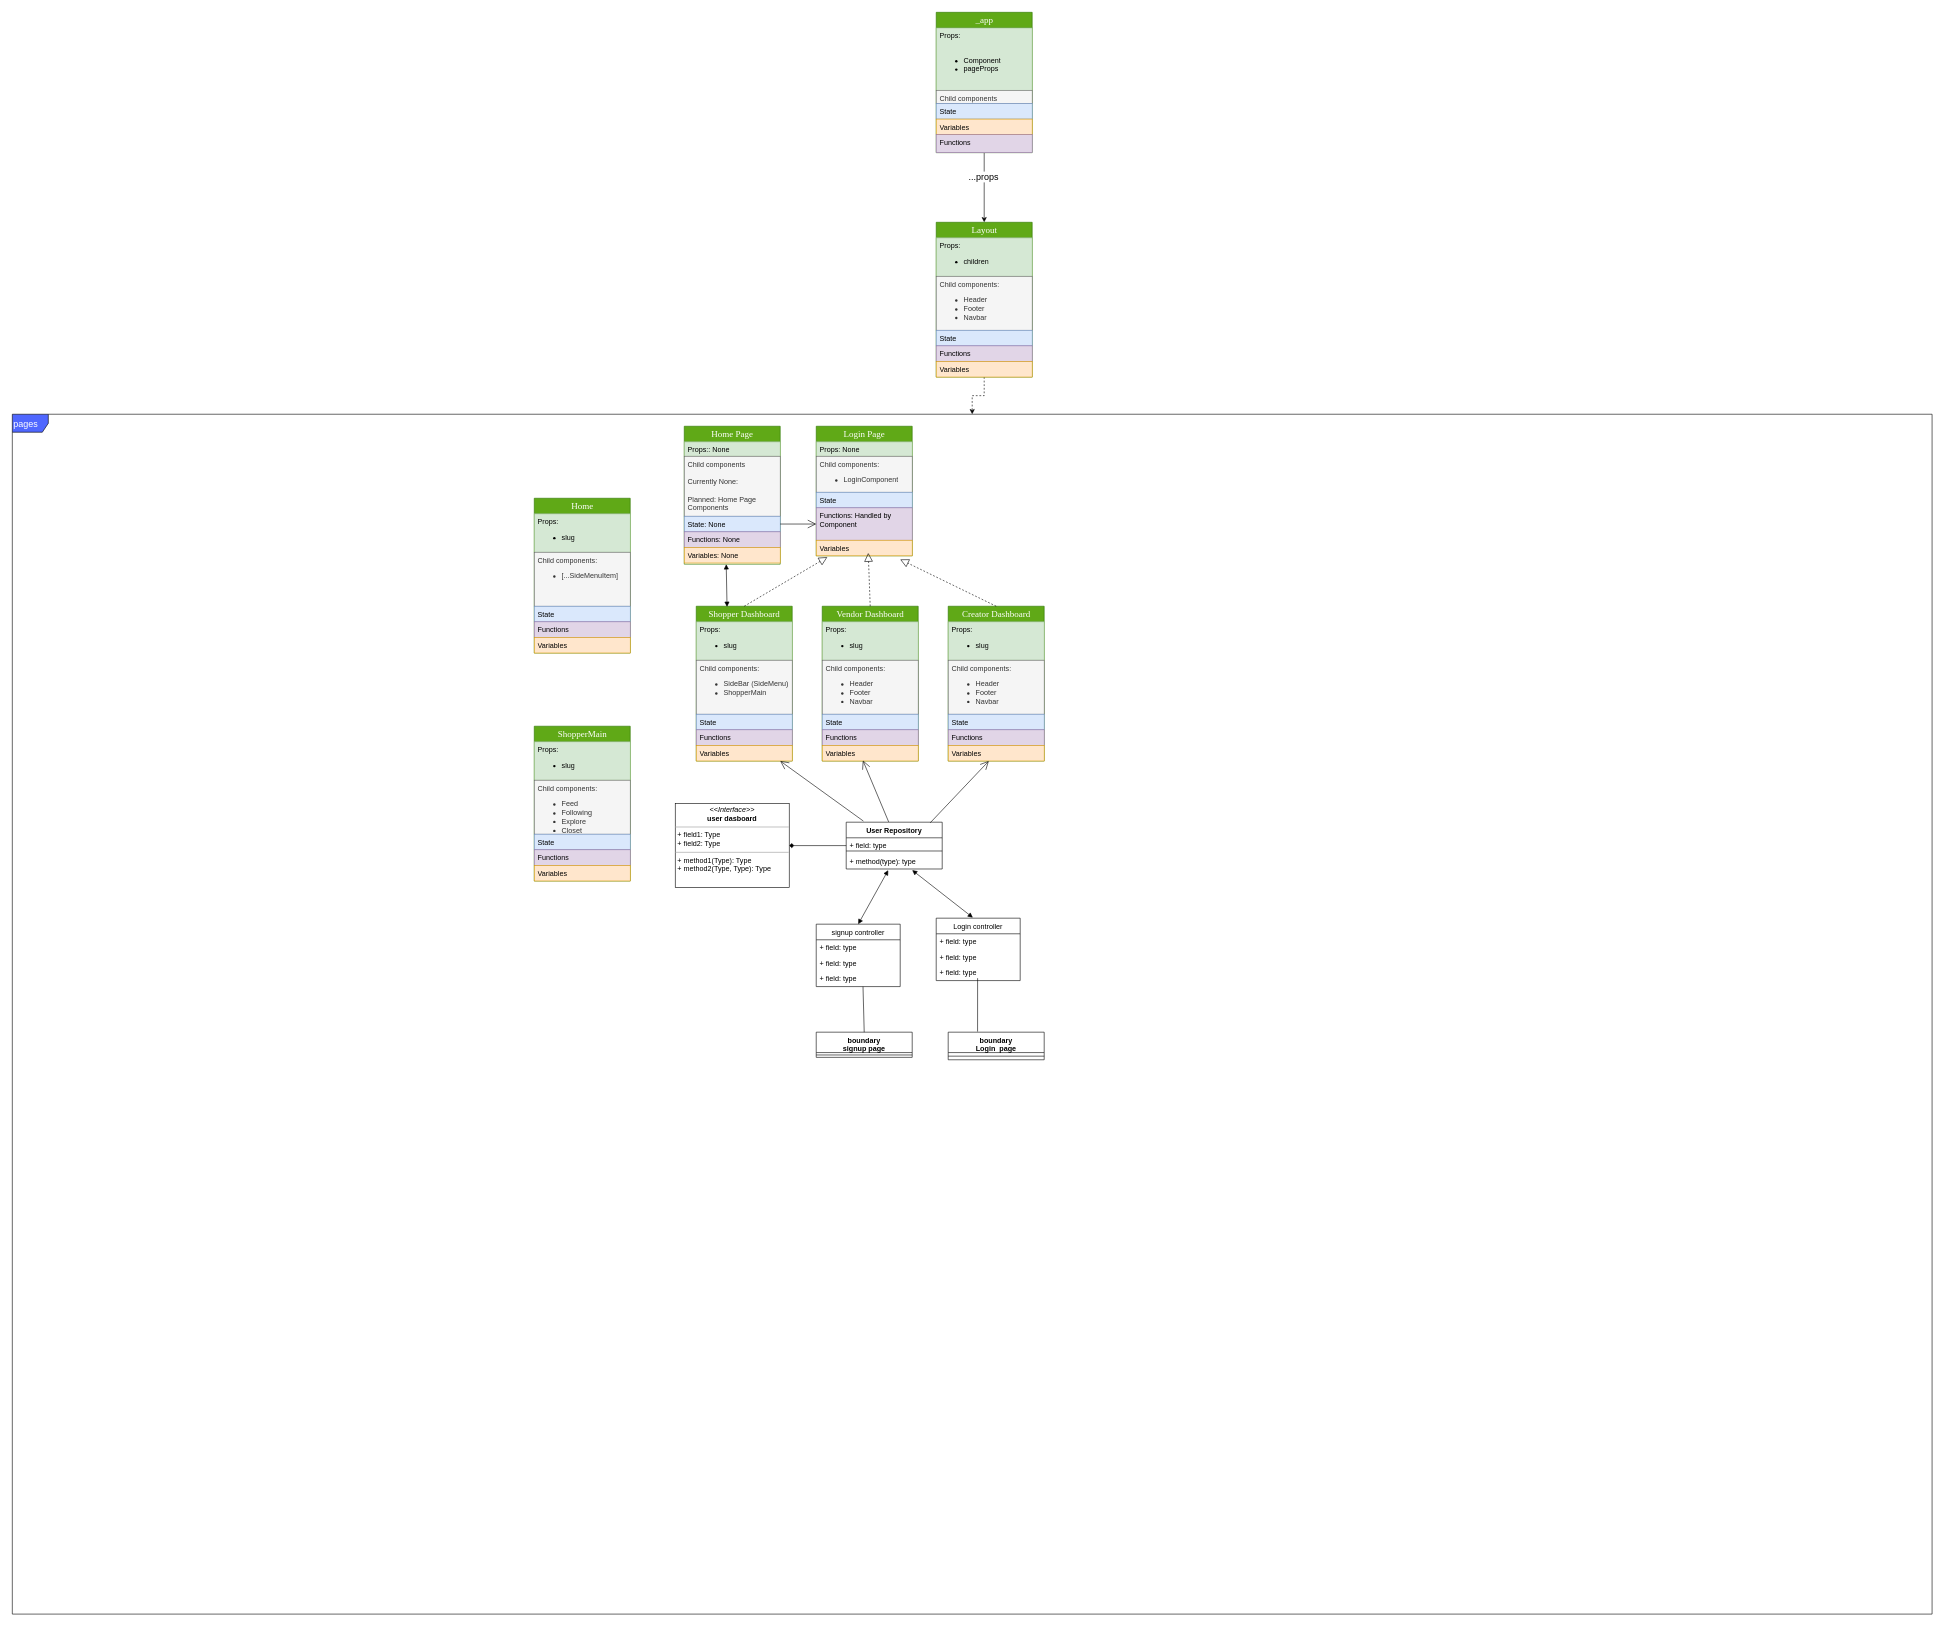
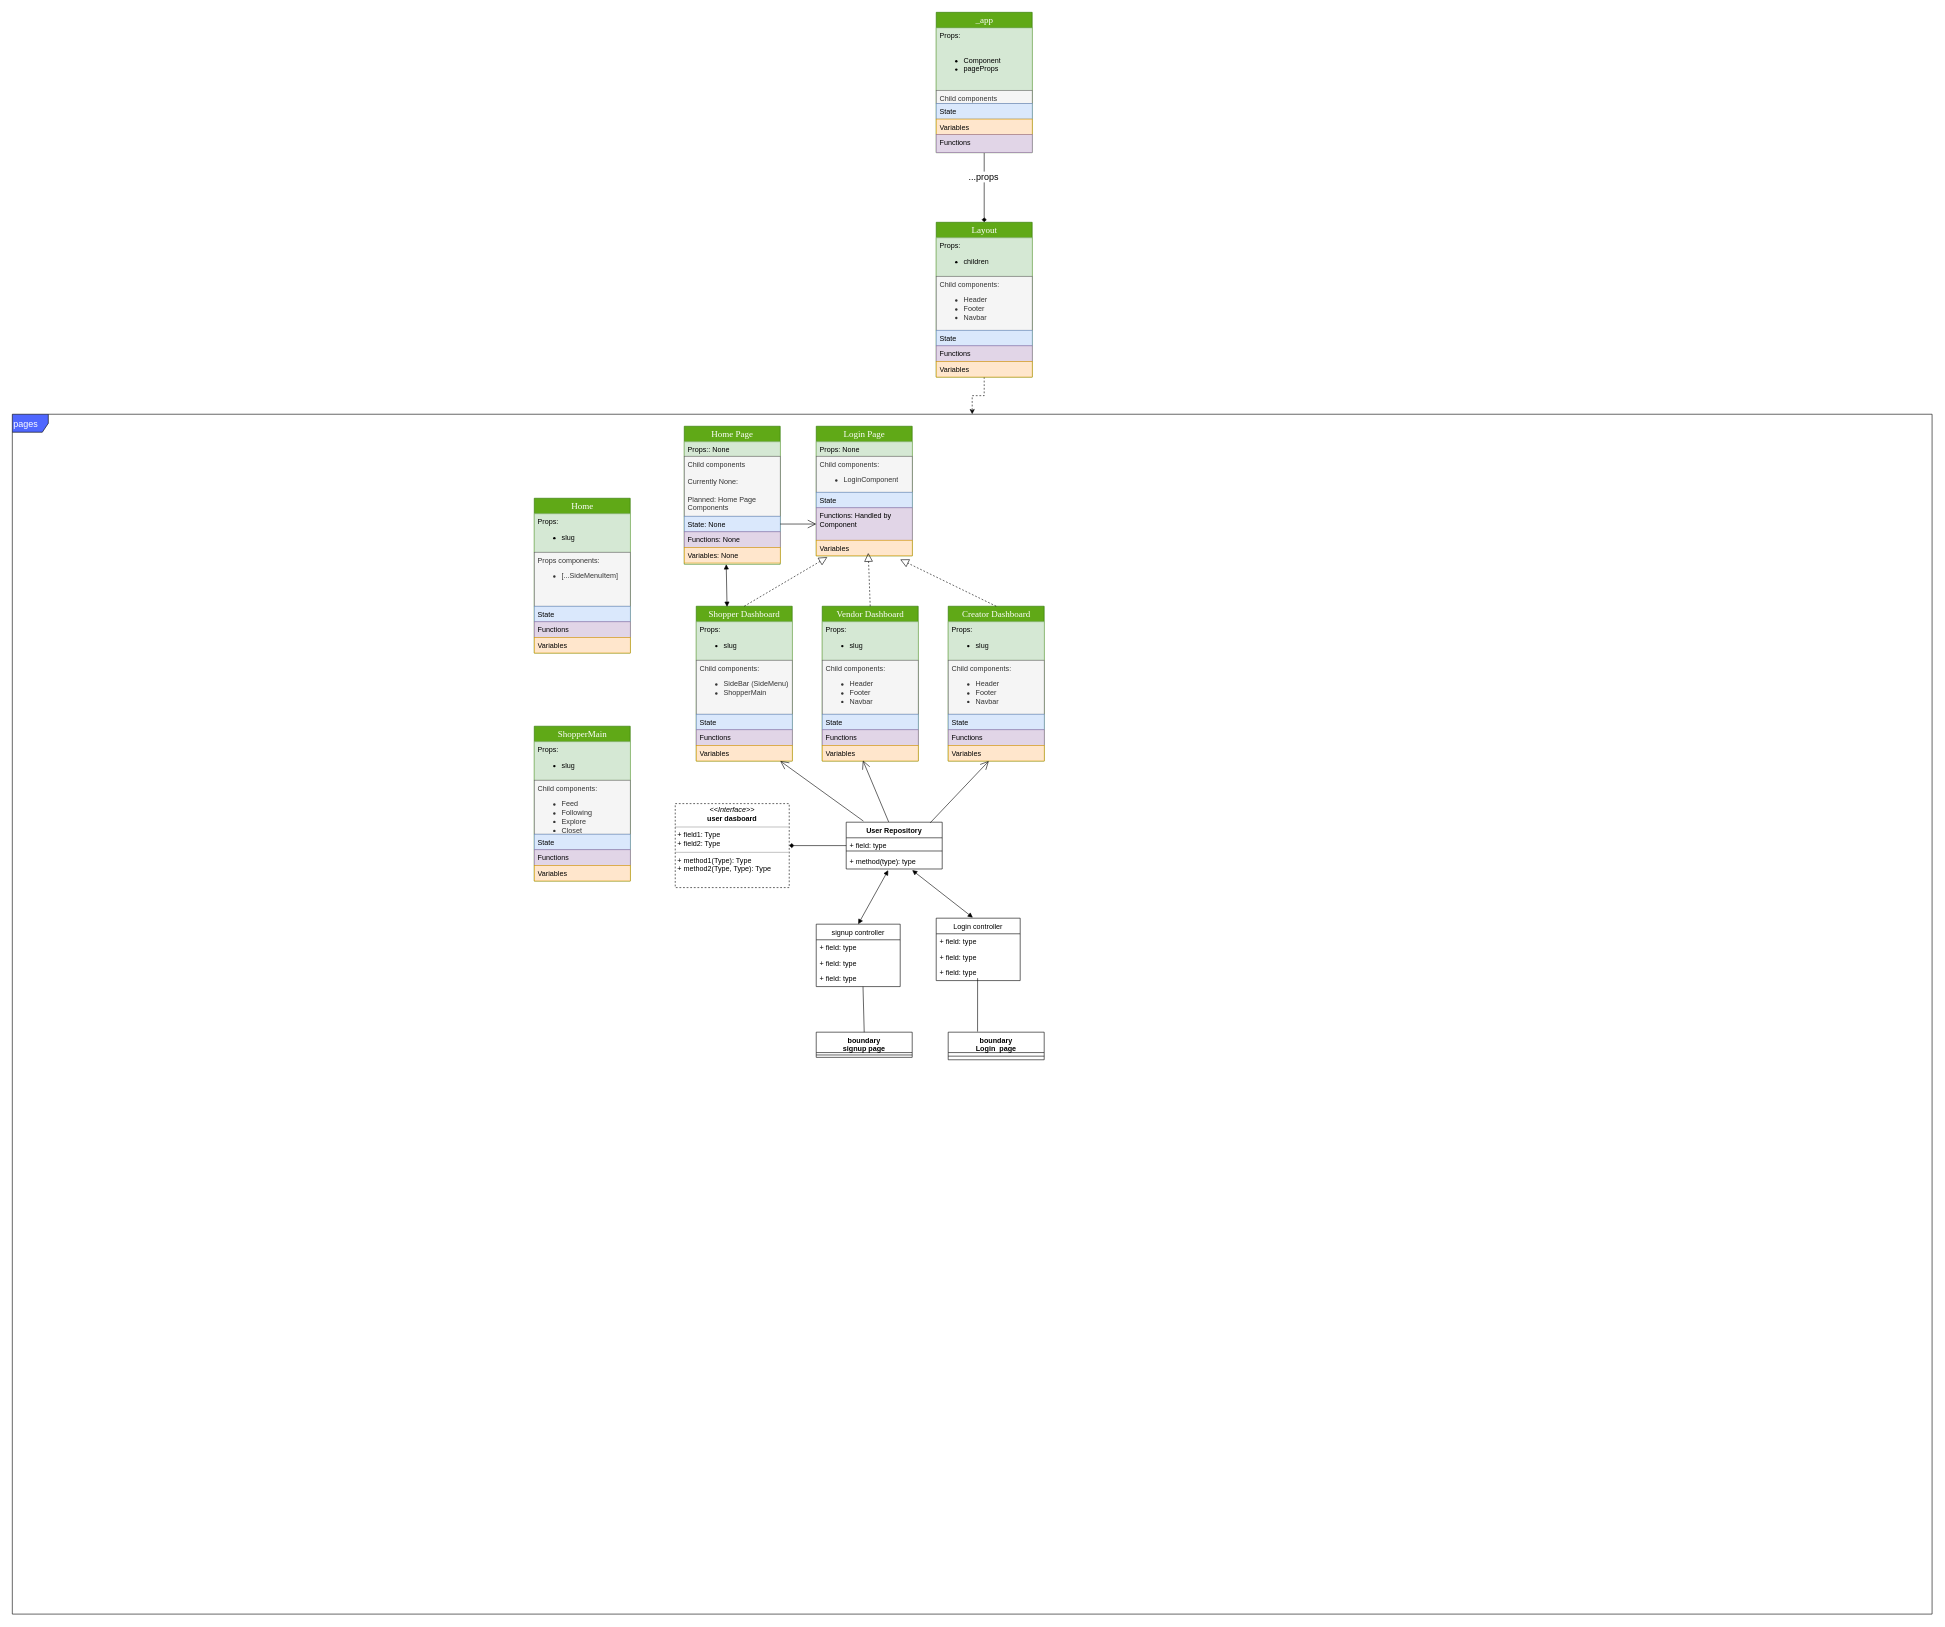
- <mxCell id="3" style="edgeStyle=orthogonalEdgeStyle;rounded=0;orthogonalLoop=1;jettySize=auto;html=1;entryX=0.5;entryY=0;entryDx=0;entryDy=0;fontSize=15;" parent="1" source="5" target="12" edge="1"><mxGeometry relative="1" as="geometry" /></mxCell>
+ <mxCell id="3" style="edgeStyle=orthogonalEdgeStyle;rounded=0;orthogonalLoop=1;jettySize=auto;html=1;entryX=0.5;entryY=0;entryDx=0;entryDy=0;fontSize=15;endArrow=diamond;" parent="1" source="5" target="12" edge="1"><mxGeometry relative="1" as="geometry" /></mxCell>
- <mxCell id="79" value="Child components:&lt;br&gt;&lt;ul&gt;&lt;li&gt;[...SideMenuItem]&lt;/li&gt;&lt;/ul&gt;" style="text;html=1;strokeColor=#666666;align=left;verticalAlign=top;spacingLeft=4;spacingRight=4;whiteSpace=wrap;overflow=hidden;rotatable=0;points=[[0,0.5],[1,0.5]];portConstraint=eastwest;sketch=0;rounded=0;fillColor=#f5f5f5;fontColor=#333333;" vertex="1" parent="77"><mxGeometry y="90" width="160" height="90" as="geometry" /></mxCell>
+ <mxCell id="79" value="Props components:&lt;br&gt;&lt;ul&gt;&lt;li&gt;[...SideMenuItem]&lt;/li&gt;&lt;/ul&gt;" style="text;html=1;strokeColor=#666666;align=left;verticalAlign=top;spacingLeft=4;spacingRight=4;whiteSpace=wrap;overflow=hidden;rotatable=0;points=[[0,0.5],[1,0.5]];portConstraint=eastwest;sketch=0;rounded=0;fillColor=#f5f5f5;fontColor=#333333;" vertex="1" parent="77"><mxGeometry y="90" width="160" height="90" as="geometry" /></mxCell>
- <mxCell id="60" value="&lt;p style=&quot;margin: 0px ; margin-top: 4px ; text-align: center&quot;&gt;&lt;i&gt;&amp;lt;&amp;lt;Interface&amp;gt;&amp;gt;&lt;/i&gt;&lt;br&gt;&lt;b&gt;user dasboard&lt;/b&gt;&lt;/p&gt;&lt;hr size=&quot;1&quot;&gt;&lt;p style=&quot;margin: 0px ; margin-left: 4px&quot;&gt;+ field1: Type&lt;br&gt;+ field2: Type&lt;/p&gt;&lt;hr size=&quot;1&quot;&gt;&lt;p style=&quot;margin: 0px ; margin-left: 4px&quot;&gt;+ method1(Type): Type&lt;br&gt;+ method2(Type, Type): Type&lt;/p&gt;" style="verticalAlign=top;align=left;overflow=fill;fontSize=12;fontFamily=Helvetica;html=1;" parent="1" vertex="1"><mxGeometry x="1125" y="1339" width="190" height="140" as="geometry" /></mxCell>
+ <mxCell id="60" value="&lt;p style=&quot;margin: 0px ; margin-top: 4px ; text-align: center&quot;&gt;&lt;i&gt;&amp;lt;&amp;lt;Interface&amp;gt;&amp;gt;&lt;/i&gt;&lt;br&gt;&lt;b&gt;user dasboard&lt;/b&gt;&lt;/p&gt;&lt;hr size=&quot;1&quot;&gt;&lt;p style=&quot;margin: 0px ; margin-left: 4px&quot;&gt;+ field1: Type&lt;br&gt;+ field2: Type&lt;/p&gt;&lt;hr size=&quot;1&quot;&gt;&lt;p style=&quot;margin: 0px ; margin-left: 4px&quot;&gt;+ method1(Type): Type&lt;br&gt;+ method2(Type, Type): Type&lt;/p&gt;" style="verticalAlign=top;align=left;overflow=fill;fontSize=12;fontFamily=Helvetica;html=1;dashed=1;" parent="1" vertex="1"><mxGeometry x="1125" y="1339" width="190" height="140" as="geometry" /></mxCell>
